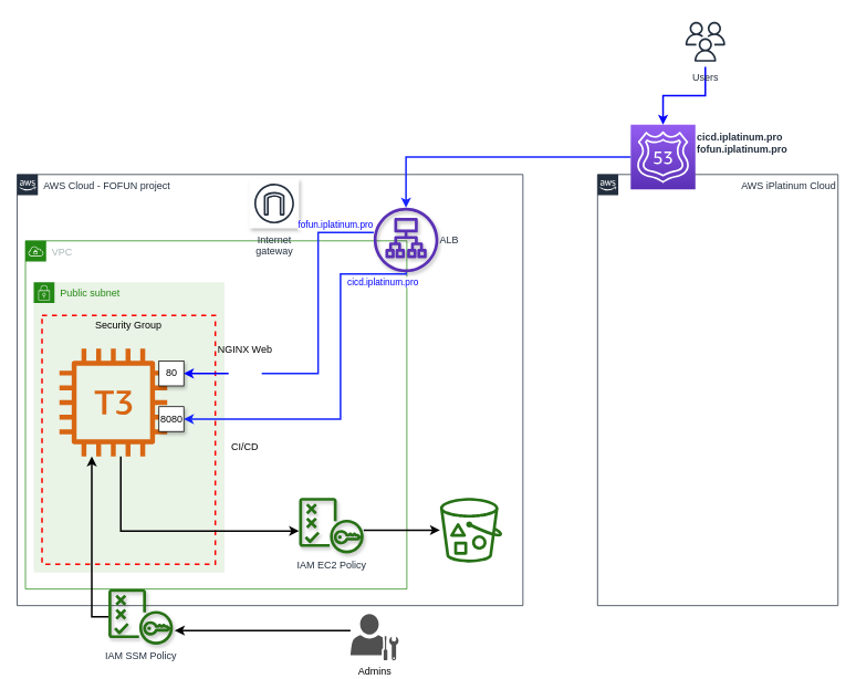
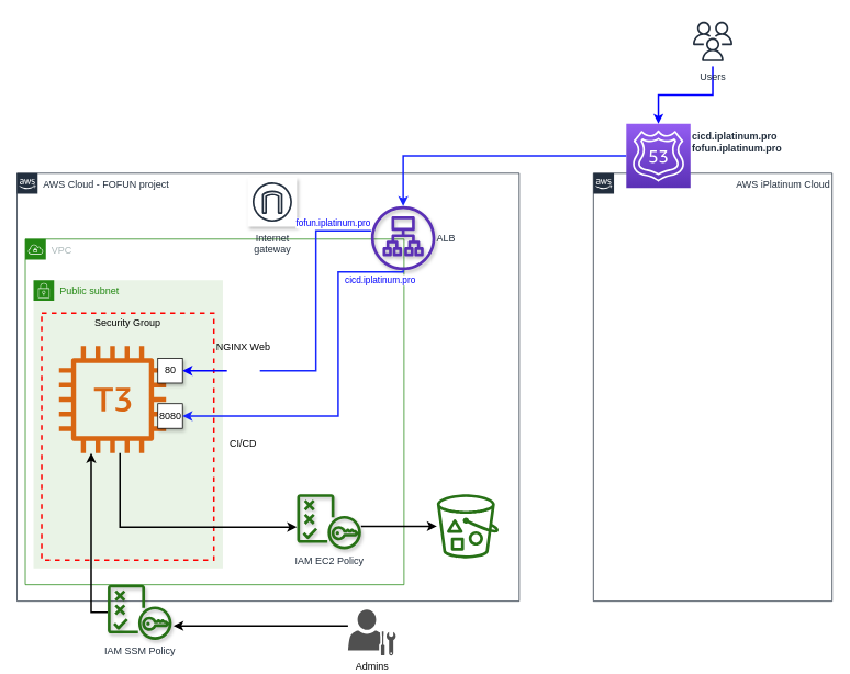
- <mxCell id="11" value="Users" style="outlineConnect=0;fontColor=#232F3E;gradientColor=none;strokeColor=#232F3E;fillColor=#ffffff;dashed=0;verticalLabelPosition=bottom;verticalAlign=top;align=center;html=1;fontSize=12;fontStyle=0;aspect=fixed;shape=mxgraph.aws4.resourceIcon;resIcon=mxgraph.aws4.users;" vertex="1" parent="1"><mxGeometry x="820" y="20" width="60" height="60" as="geometry" /></mxCell>
+ <mxCell id="11" value="Users" style="outlineConnect=0;fontColor=#232F3E;gradientColor=none;strokeColor=#232F3E;fillColor=#ffffff;dashed=0;verticalLabelPosition=bottom;verticalAlign=top;align=center;html=1;fontSize=12;fontStyle=0;aspect=fixed;shape=mxgraph.aws4.resourceIcon;resIcon=mxgraph.aws4.users;" vertex="1" parent="1"><mxGeometry x="820" y="20" width="90" height="60" as="geometry" /></mxCell>
